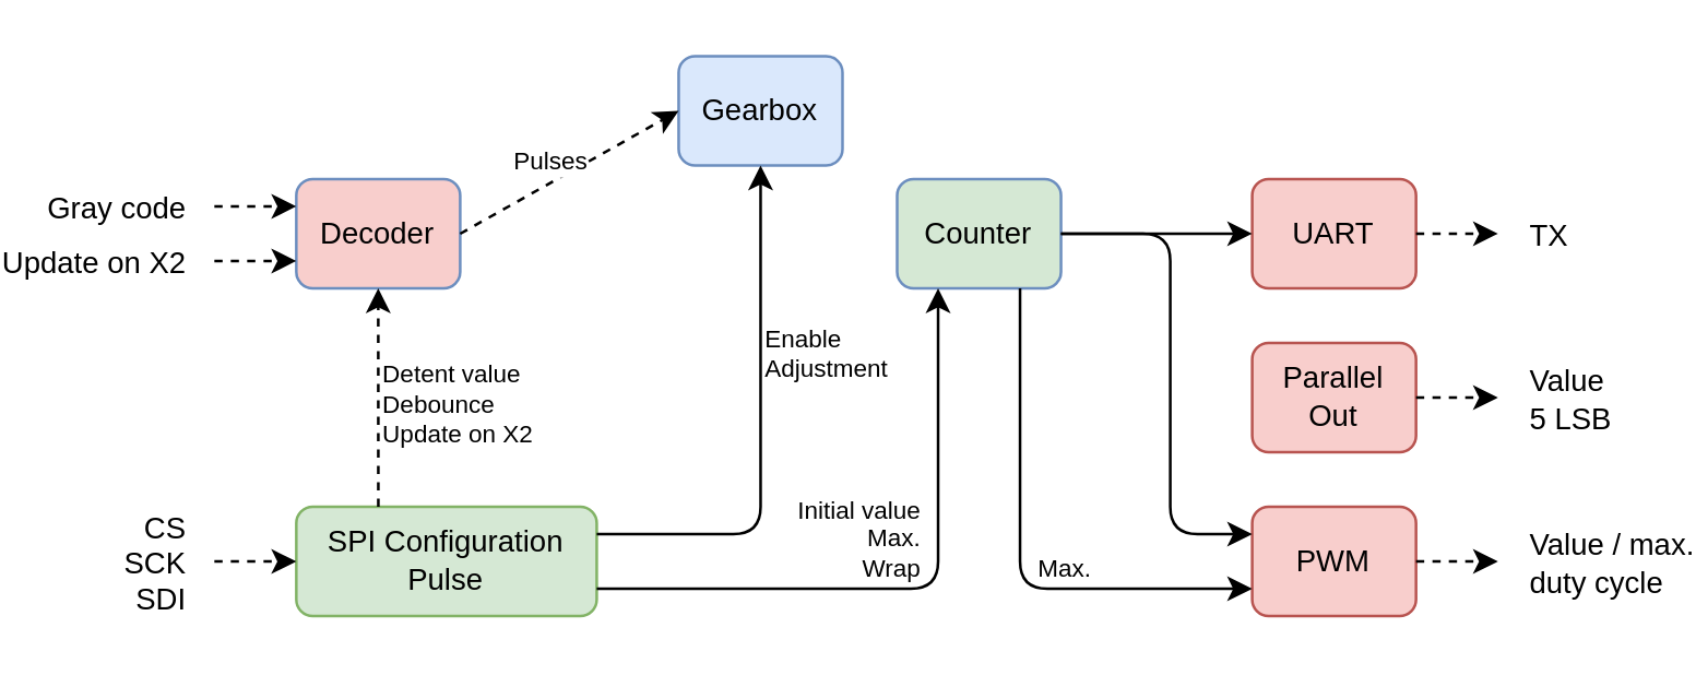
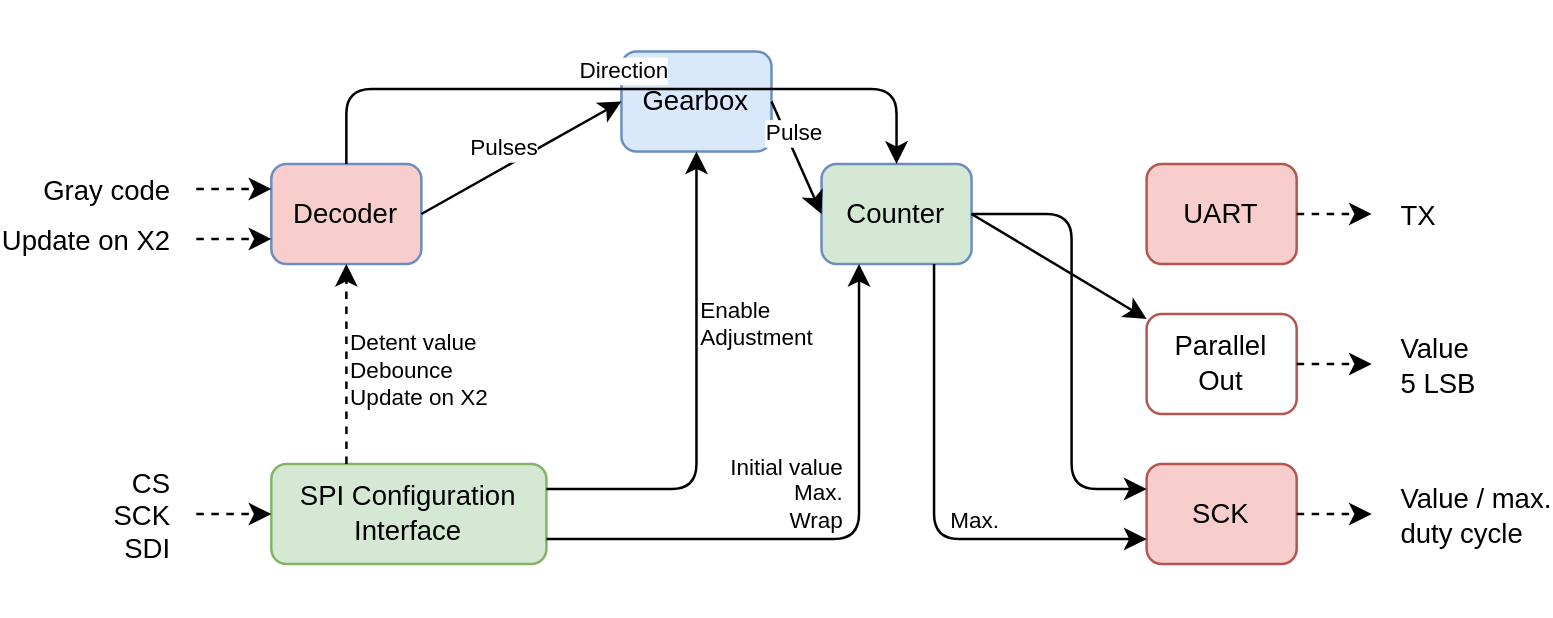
+ <mxCell id="11" value="" style="endArrow=classic;html=1;rounded=1;exitX=0.5;exitY=0;exitDx=0;exitDy=0;edgeStyle=orthogonalEdgeStyle;curved=0;entryX=0.5;entryY=0;entryDx=0;entryDy=0;" edge="1" parent="1" source="2" target="3"><mxGeometry width="50" height="50" relative="1" as="geometry"><mxPoint x="340" y="95" as="sourcePoint" /><mxPoint x="410" y="45" as="targetPoint" /><Array as="points"><mxPoint x="80" y="35" /><mxPoint x="300" y="35" /></Array></mxGeometry></mxCell>
+ <mxCell id="12" value="Direction" style="edgeLabel;html=1;align=center;verticalAlign=bottom;resizable=0;points=[];fontSize=9;" vertex="1" connectable="0" parent="11"><mxGeometry x="0.258" relative="1" as="geometry"><mxPoint x="-36" as="offset" /></mxGeometry></mxCell>
+ <mxCell id="13" value="" style="endArrow=classic;html=1;rounded=0;exitX=1;exitY=0.5;exitDx=0;exitDy=0;entryX=0;entryY=0.5;entryDx=0;entryDy=0;" edge="1" parent="1" source="4" target="3"><mxGeometry width="50" height="50" relative="1" as="geometry"><mxPoint x="340" y="95" as="sourcePoint" /><mxPoint x="250" y="105" as="targetPoint" /></mxGeometry></mxCell>
+ <mxCell id="14" value="Pulse" style="edgeLabel;html=1;align=center;verticalAlign=bottom;resizable=0;points=[];fontSize=9;" vertex="1" connectable="0" parent="13"><mxGeometry x="-0.16" y="1" relative="1" as="geometry"><mxPoint x="-1" y="1" as="offset" /></mxGeometry></mxCell>
- <mxCell id="15" value="" style="endArrow=classic;html=1;rounded=0;exitX=1;exitY=0.5;exitDx=0;exitDy=0;entryX=0;entryY=0.5;entryDx=0;entryDy=0;dashed=1;" edge="1" parent="1" source="2" target="4"><mxGeometry width="50" height="50" relative="1" as="geometry"><mxPoint x="230" y="95" as="sourcePoint" /><mxPoint x="280" y="95" as="targetPoint" /></mxGeometry></mxCell>
+ <mxCell id="15" value="" style="endArrow=classic;html=1;rounded=0;exitX=1;exitY=0.5;exitDx=0;exitDy=0;entryX=0;entryY=0.5;entryDx=0;entryDy=0;" edge="1" parent="1" source="2" target="4"><mxGeometry width="50" height="50" relative="1" as="geometry"><mxPoint x="230" y="95" as="sourcePoint" /><mxPoint x="280" y="95" as="targetPoint" /></mxGeometry></mxCell>
- <mxCell id="9" value="" style="endArrow=classic;html=1;rounded=1;entryX=0;entryY=0.5;entryDx=0;entryDy=0;exitX=1;exitY=0.5;exitDx=0;exitDy=0;" edge="1" parent="1" source="3" target="6"><mxGeometry width="50" height="50" relative="1" as="geometry"><mxPoint x="500" y="185" as="sourcePoint" /><mxPoint x="550" y="135" as="targetPoint" /></mxGeometry></mxCell>
+ <mxCell id="9" value="" style="endArrow=classic;html=1;rounded=1;exitX=1;exitY=0.5;exitDx=0;exitDy=0;" edge="1" parent="1" source="3" target="7"><mxGeometry width="50" height="50" relative="1" as="geometry"><mxPoint x="500" y="185" as="sourcePoint" /><mxPoint x="550" y="135" as="targetPoint" /></mxGeometry></mxCell>
- <mxCell id="7" value="Parallel&lt;br&gt;Out" style="rounded=1;whiteSpace=wrap;html=1;fillColor=#f8cecc;strokeColor=#b85450;fontSize=11;" vertex="1" parent="1"><mxGeometry x="400" y="125" width="60" height="40" as="geometry" /></mxCell>
+ <mxCell id="7" value="Parallel&lt;br&gt;Out" style="rounded=1;whiteSpace=wrap;html=1;fillColor=#ffffff;strokeColor=#b85450;fontSize=11;" vertex="1" parent="1"><mxGeometry x="400" y="125" width="60" height="40" as="geometry" /></mxCell>
- <mxCell id="8" value="SPI Configuration Pulse" style="rounded=1;whiteSpace=wrap;html=1;fillColor=#d5e8d4;strokeColor=#82b366;fontSize=11;" vertex="1" parent="1"><mxGeometry x="50" y="185" width="110" height="40" as="geometry" /></mxCell>
+ <mxCell id="8" value="SPI Configuration Interface" style="rounded=1;whiteSpace=wrap;html=1;fillColor=#d5e8d4;strokeColor=#82b366;fontSize=11;" vertex="1" parent="1"><mxGeometry x="50" y="185" width="110" height="40" as="geometry" /></mxCell>
- <mxCell id="5" value="PWM" style="rounded=1;whiteSpace=wrap;html=1;fillColor=#f8cecc;strokeColor=#b85450;fontSize=11;" vertex="1" parent="1"><mxGeometry x="400" y="185" width="60" height="40" as="geometry" /></mxCell>
+ <mxCell id="5" value="SCK" style="rounded=1;whiteSpace=wrap;html=1;fillColor=#f8cecc;strokeColor=#b85450;fontSize=11;" vertex="1" parent="1"><mxGeometry x="400" y="185" width="60" height="40" as="geometry" /></mxCell>
